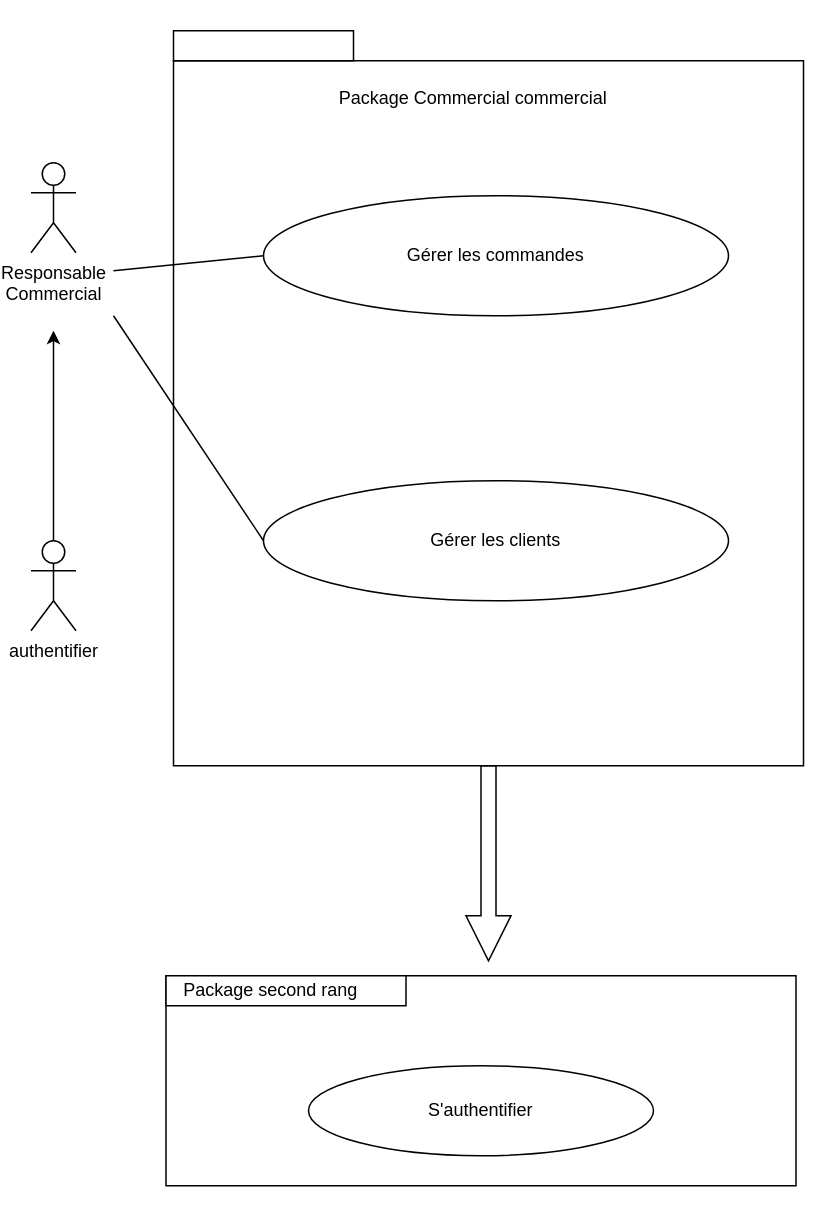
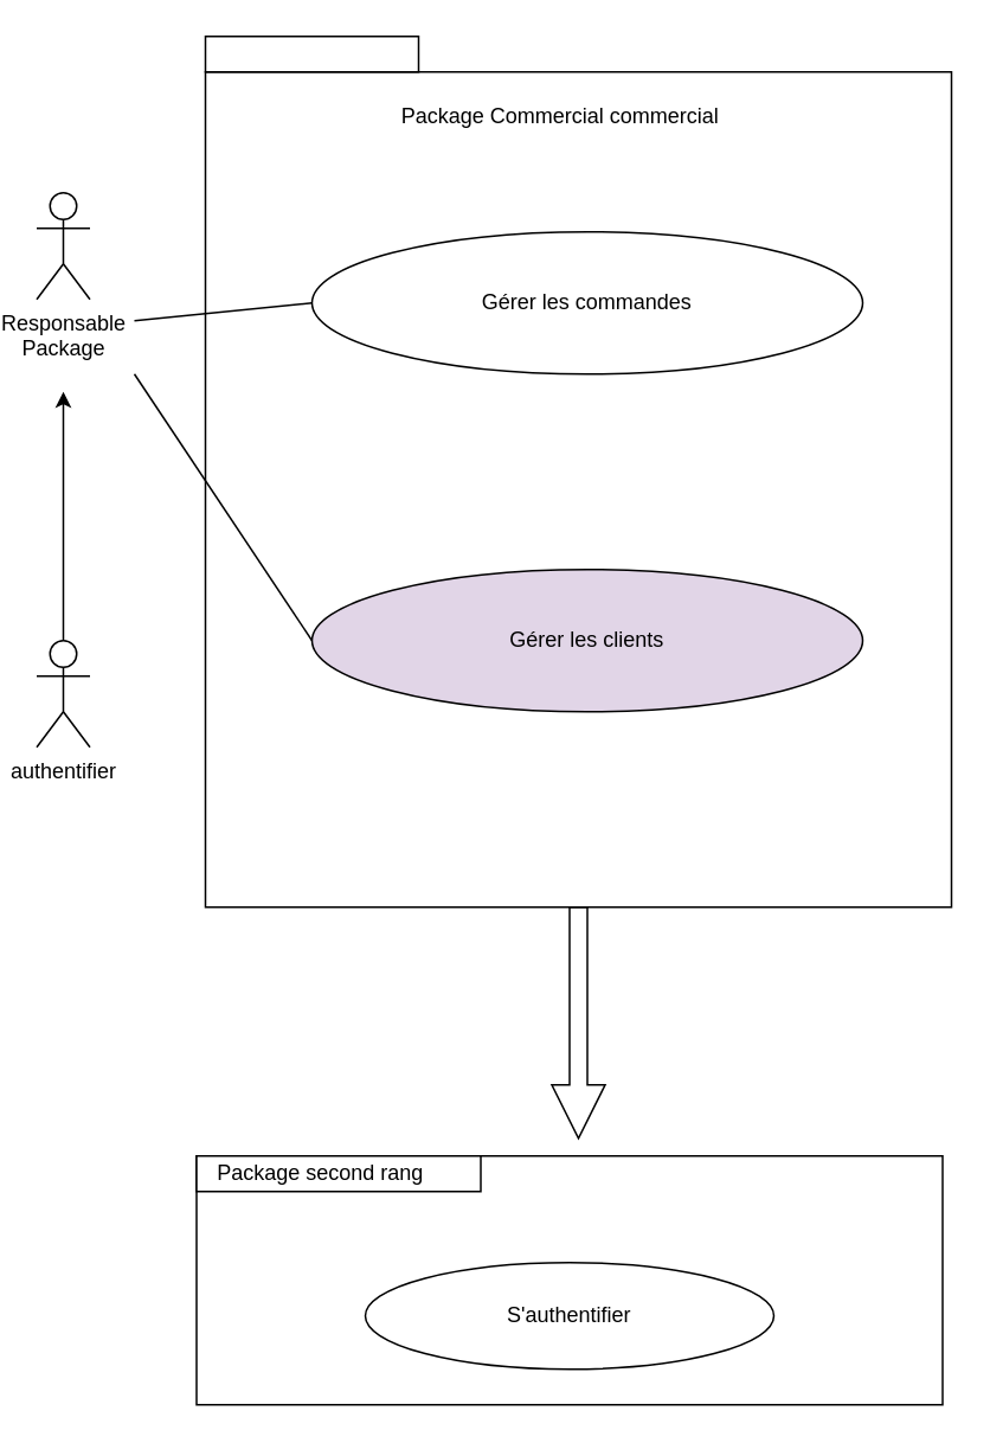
- <mxCell id="6" value="Responsable &lt;br&gt;Commercial" style="shape=umlActor;verticalLabelPosition=bottom;verticalAlign=top;html=1;outlineConnect=0;" vertex="1" parent="1"><mxGeometry x="20" y="108" width="30" height="60" as="geometry" /></mxCell>
+ <mxCell id="6" value="Responsable &lt;br&gt;Package" style="shape=umlActor;verticalLabelPosition=bottom;verticalAlign=top;html=1;outlineConnect=0;" vertex="1" parent="1"><mxGeometry x="20" y="108" width="30" height="60" as="geometry" /></mxCell>
- <mxCell id="10" value="Gérer les clients" style="ellipse;whiteSpace=wrap;html=1;" vertex="1" parent="1"><mxGeometry x="175" y="320" width="310" height="80" as="geometry" /></mxCell>
+ <mxCell id="10" value="Gérer les clients" style="ellipse;whiteSpace=wrap;html=1;fillColor=#e1d5e7;" vertex="1" parent="1"><mxGeometry x="175" y="320" width="310" height="80" as="geometry" /></mxCell>
